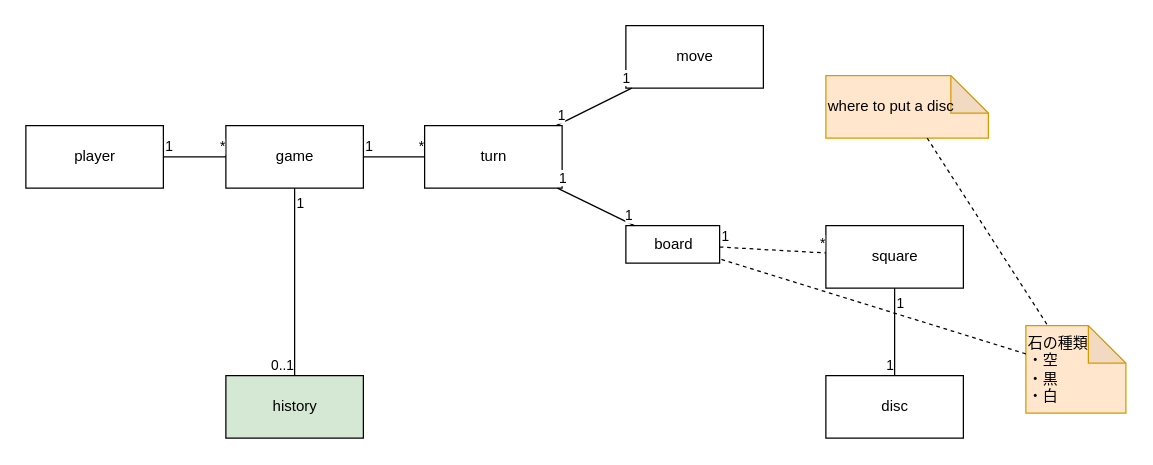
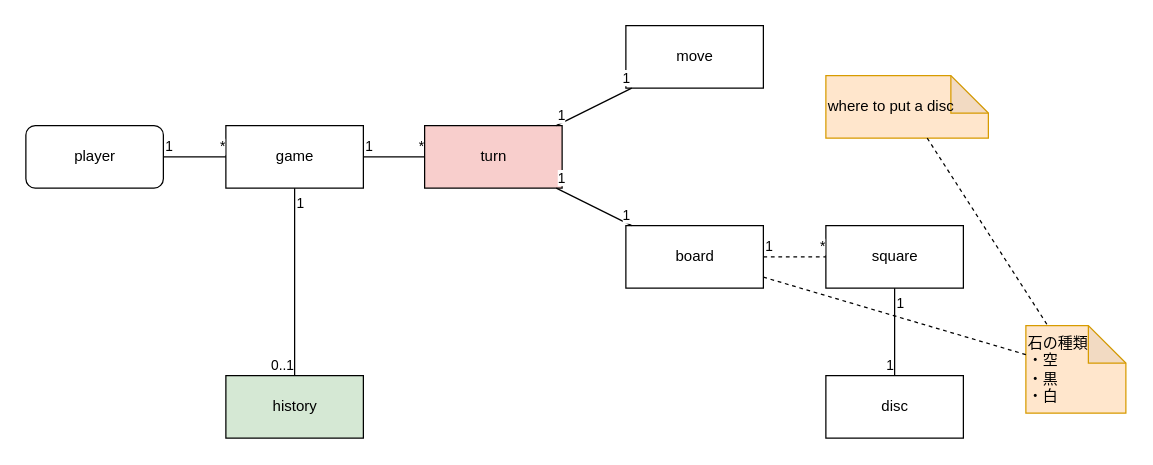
- <mxCell id="6" value="player" style="html=1;" parent="1" vertex="1"><mxGeometry x="20" y="100" width="110" height="50" as="geometry" /></mxCell>
+ <mxCell id="6" value="player" style="html=1;rounded=1;" parent="1" vertex="1"><mxGeometry x="20" y="100" width="110" height="50" as="geometry" /></mxCell>
- <mxCell id="12" value="turn" style="html=1;" parent="1" vertex="1"><mxGeometry x="339" y="100" width="110" height="50" as="geometry" /></mxCell>
+ <mxCell id="12" value="turn" style="html=1;fillColor=#f8cecc;" parent="1" vertex="1"><mxGeometry x="339" y="100" width="110" height="50" as="geometry" /></mxCell>
- <mxCell id="3" value="board" style="html=1;" parent="1" vertex="1"><mxGeometry x="500" y="180" width="75" height="30" as="geometry" /></mxCell>
+ <mxCell id="3" value="board" style="html=1;" parent="1" vertex="1"><mxGeometry x="500" y="180" width="110" height="50" as="geometry" /></mxCell>
